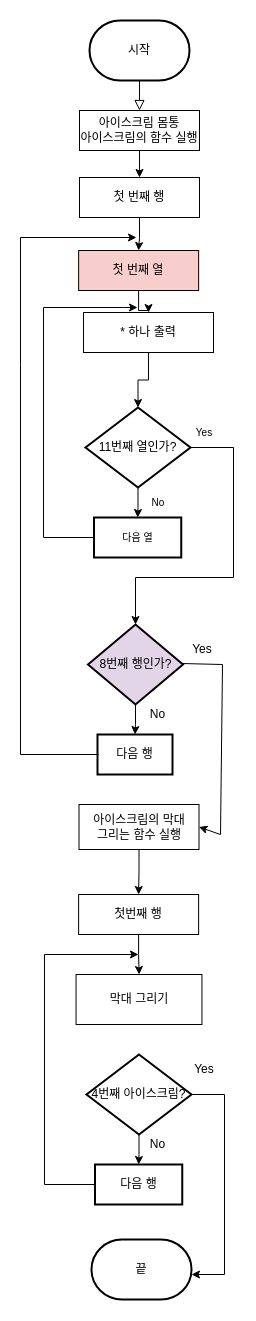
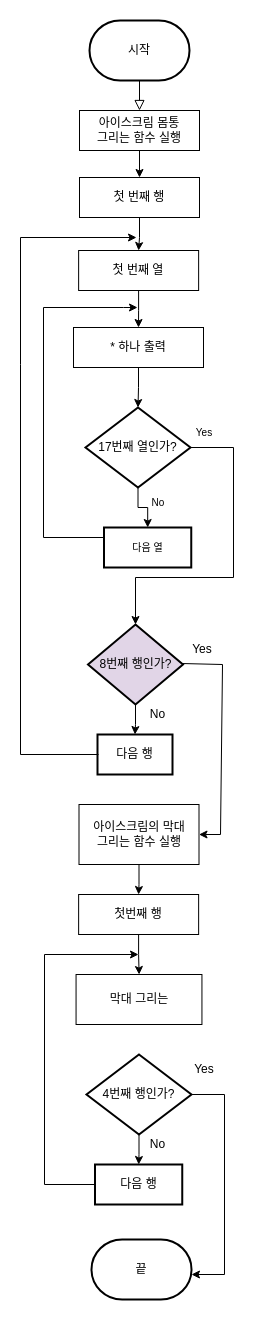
- <mxCell id="37" value="아이스크림 몸통 &lt;br&gt;아이스크림의 함수 실행" style="rounded=0;whiteSpace=wrap;html=1;fontSize=12;" vertex="1" parent="1"><mxGeometry x="79" y="110" width="120" height="40" as="geometry" /></mxCell>
+ <mxCell id="37" value="아이스크림 몸통 &lt;br&gt;그리는 함수 실행" style="rounded=0;whiteSpace=wrap;html=1;fontSize=12;" vertex="1" parent="1"><mxGeometry x="79" y="110" width="120" height="40" as="geometry" /></mxCell>
- <mxCell id="7" value="첫 번째 열" style="rounded=0;whiteSpace=wrap;html=1;fillColor=#f8cecc;" parent="1" vertex="1"><mxGeometry x="78.13" y="250" width="120" height="40" as="geometry" /></mxCell>
+ <mxCell id="7" value="첫 번째 열" style="rounded=0;whiteSpace=wrap;html=1;" parent="1" vertex="1"><mxGeometry x="78.13" y="250" width="120" height="40" as="geometry" /></mxCell>
- <mxCell id="9" value="&lt;font style=&quot;font-size: 12px&quot;&gt;* 하나 출력&lt;/font&gt;" style="rounded=0;whiteSpace=wrap;html=1;" parent="1" vertex="1"><mxGeometry x="83" y="312" width="130" height="40" as="geometry" /></mxCell>
+ <mxCell id="9" value="&lt;font style=&quot;font-size: 12px&quot;&gt;* 하나 출력&lt;/font&gt;" style="rounded=0;whiteSpace=wrap;html=1;" parent="1" vertex="1"><mxGeometry x="73" y="327" width="130" height="40" as="geometry" /></mxCell>
- <mxCell id="11" value="&lt;font style=&quot;font-size: 12px&quot;&gt;11번째 열인가?&lt;/font&gt;" style="strokeWidth=2;html=1;shape=mxgraph.flowchart.decision;whiteSpace=wrap;fontSize=10;" parent="1" vertex="1"><mxGeometry x="85" y="407" width="105" height="80" as="geometry" /></mxCell>
+ <mxCell id="11" value="&lt;font style=&quot;font-size: 12px&quot;&gt;17번째 열인가?&lt;/font&gt;" style="strokeWidth=2;html=1;shape=mxgraph.flowchart.decision;whiteSpace=wrap;fontSize=10;" parent="1" vertex="1"><mxGeometry x="85" y="407" width="105" height="80" as="geometry" /></mxCell>
- <mxCell id="13" value="다음 열" style="whiteSpace=wrap;html=1;fontSize=10;strokeWidth=2;" parent="1" vertex="1"><mxGeometry x="93.5" y="517" width="87.25" height="40" as="geometry" /></mxCell>
+ <mxCell id="13" value="다음 열" style="whiteSpace=wrap;html=1;fontSize=10;strokeWidth=2;" parent="1" vertex="1"><mxGeometry x="103.5" y="527" width="87.25" height="40" as="geometry" /></mxCell>
- <mxCell id="36" value="아이스크림의 막대&lt;br&gt;그리는 함수 실행" style="rounded=0;whiteSpace=wrap;html=1;" vertex="1" parent="1"><mxGeometry x="78.5" y="804" width="120" height="45" as="geometry" /></mxCell>
+ <mxCell id="36" value="아이스크림의 막대&lt;br&gt;그리는 함수 실행" style="rounded=0;whiteSpace=wrap;html=1;" vertex="1" parent="1"><mxGeometry x="78.5" y="804" width="120" height="60" as="geometry" /></mxCell>
- <mxCell id="27" value="&lt;font style=&quot;font-size: 12px&quot;&gt;막대 그리기&lt;/font&gt;" style="rounded=0;whiteSpace=wrap;html=1;" parent="1" vertex="1"><mxGeometry x="75.56" y="974" width="125.88" height="50" as="geometry" /></mxCell>
+ <mxCell id="27" value="&lt;font style=&quot;font-size: 12px&quot;&gt;막대 그리는&lt;/font&gt;" style="rounded=0;whiteSpace=wrap;html=1;" parent="1" vertex="1"><mxGeometry x="75.56" y="974" width="125.88" height="50" as="geometry" /></mxCell>
- <mxCell id="29" value="&lt;font style=&quot;font-size: 12px&quot;&gt;4번째 아이스크림?&lt;/font&gt;" style="strokeWidth=2;html=1;shape=mxgraph.flowchart.decision;whiteSpace=wrap;fontSize=10;" parent="1" vertex="1"><mxGeometry x="86" y="1054" width="105" height="80" as="geometry" /></mxCell>
+ <mxCell id="29" value="&lt;font style=&quot;font-size: 12px&quot;&gt;4번째 행인가?&lt;/font&gt;" style="strokeWidth=2;html=1;shape=mxgraph.flowchart.decision;whiteSpace=wrap;fontSize=10;" parent="1" vertex="1"><mxGeometry x="86" y="1054" width="105" height="80" as="geometry" /></mxCell>
